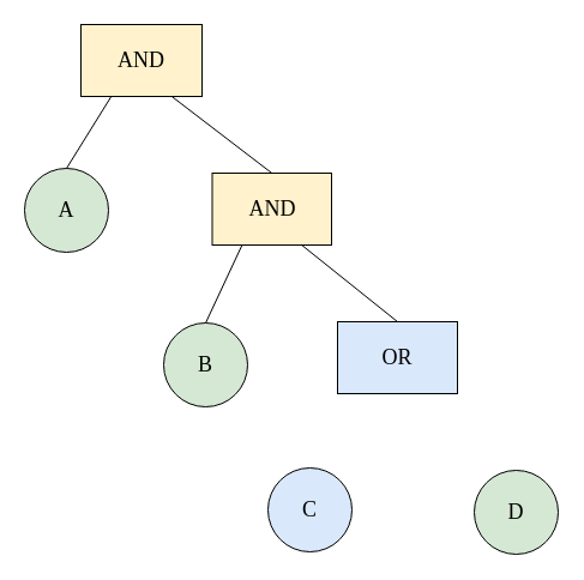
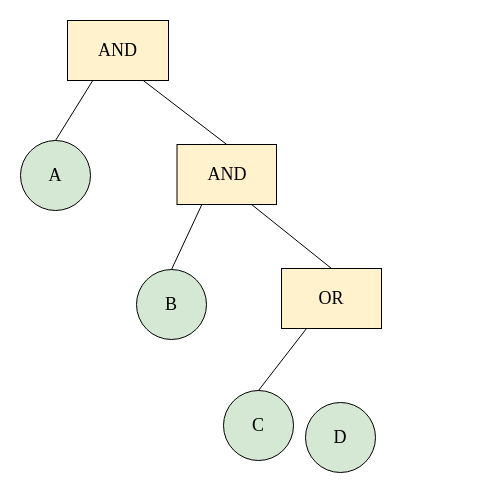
- <mxCell id="4" value="OR" style="rounded=0;whiteSpace=wrap;html=1;fontFamily=Times New Roman;fillColor=#dae8fc;strokeColor=#000000;fontSize=18;" vertex="1" parent="1"><mxGeometry x="281" y="268" width="100" height="60" as="geometry" /></mxCell>
+ <mxCell id="4" value="OR" style="rounded=0;whiteSpace=wrap;html=1;fontFamily=Times New Roman;fillColor=#fff2cc;strokeColor=#000000;fontSize=18;" vertex="1" parent="1"><mxGeometry x="281" y="268" width="100" height="60" as="geometry" /></mxCell>
+ <mxCell id="13" value="" style="endArrow=none;html=1;rounded=0;entryX=0.25;entryY=1;entryDx=0;entryDy=0;exitX=0.5;exitY=0;exitDx=0;exitDy=0;fontFamily=Times New Roman;fontSize=18;strokeColor=#000000;" edge="1" parent="1" source="9" target="4"><mxGeometry width="50" height="50" relative="1" as="geometry"><mxPoint x="295" y="395" as="sourcePoint" /><mxPoint x="345" y="345" as="targetPoint" /></mxGeometry></mxCell>
- <mxCell id="9" value="C" style="ellipse;whiteSpace=wrap;html=1;aspect=fixed;fontFamily=Times New Roman;fillColor=#dae8fc;strokeColor=#000000;fontSize=18;" vertex="1" parent="1"><mxGeometry x="223" y="390" width="70" height="70" as="geometry" /></mxCell>
+ <mxCell id="9" value="C" style="ellipse;whiteSpace=wrap;html=1;aspect=fixed;fontFamily=Times New Roman;fillColor=#d5e8d4;strokeColor=#000000;fontSize=18;" vertex="1" parent="1"><mxGeometry x="223" y="390" width="70" height="70" as="geometry" /></mxCell>
- <mxCell id="10" value="D" style="ellipse;whiteSpace=wrap;html=1;aspect=fixed;fillColor=#d5e8d4;strokeColor=#000000;fontSize=18;fontFamily=Times New Roman;" vertex="1" parent="1"><mxGeometry x="395" y="392" width="70" height="70" as="geometry" /></mxCell>
+ <mxCell id="10" value="D" style="ellipse;whiteSpace=wrap;html=1;aspect=fixed;fillColor=#d5e8d4;strokeColor=#000000;fontSize=18;fontFamily=Times New Roman;" vertex="1" parent="1"><mxGeometry x="305" y="402" width="70" height="70" as="geometry" /></mxCell>
